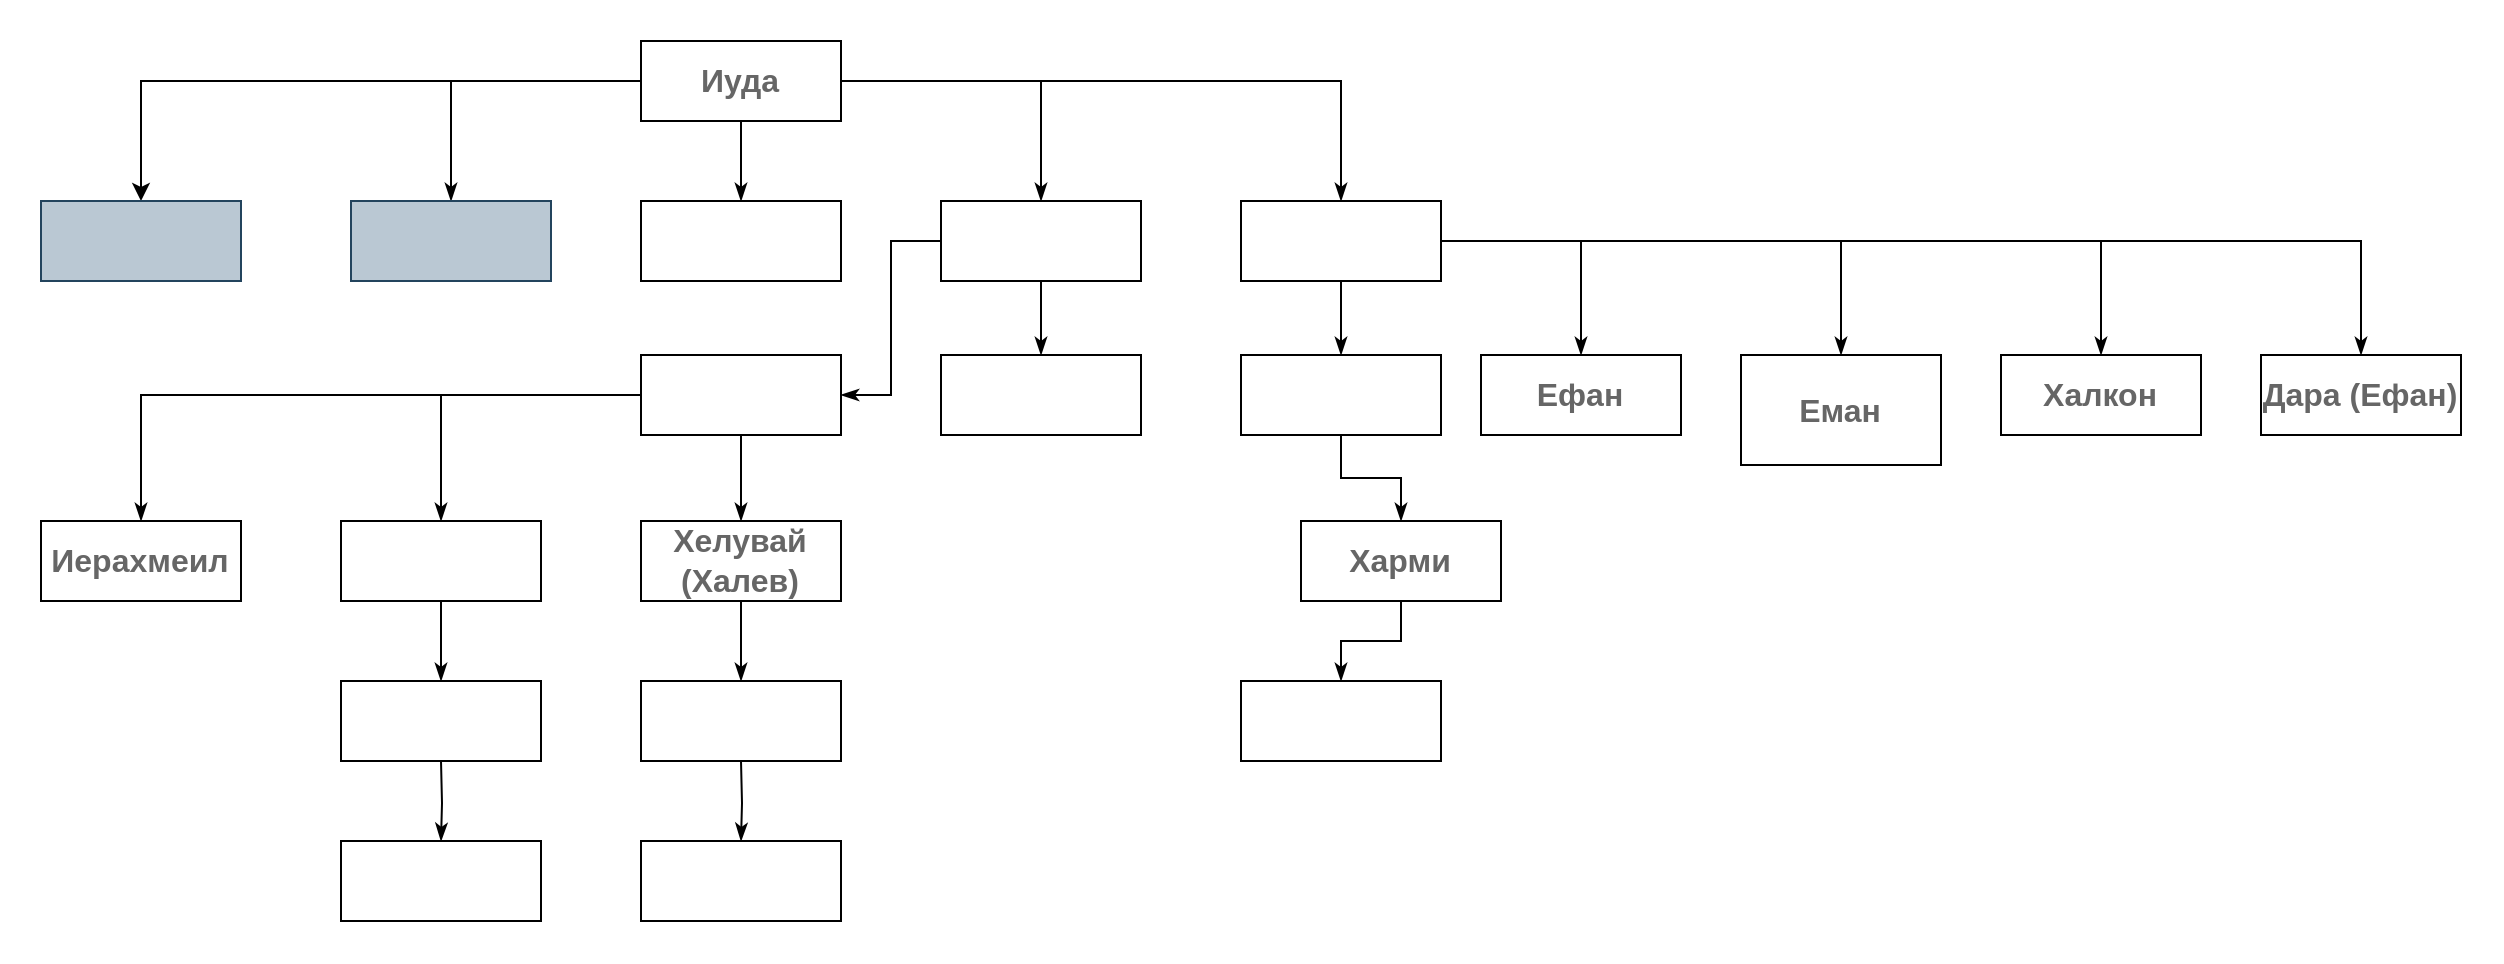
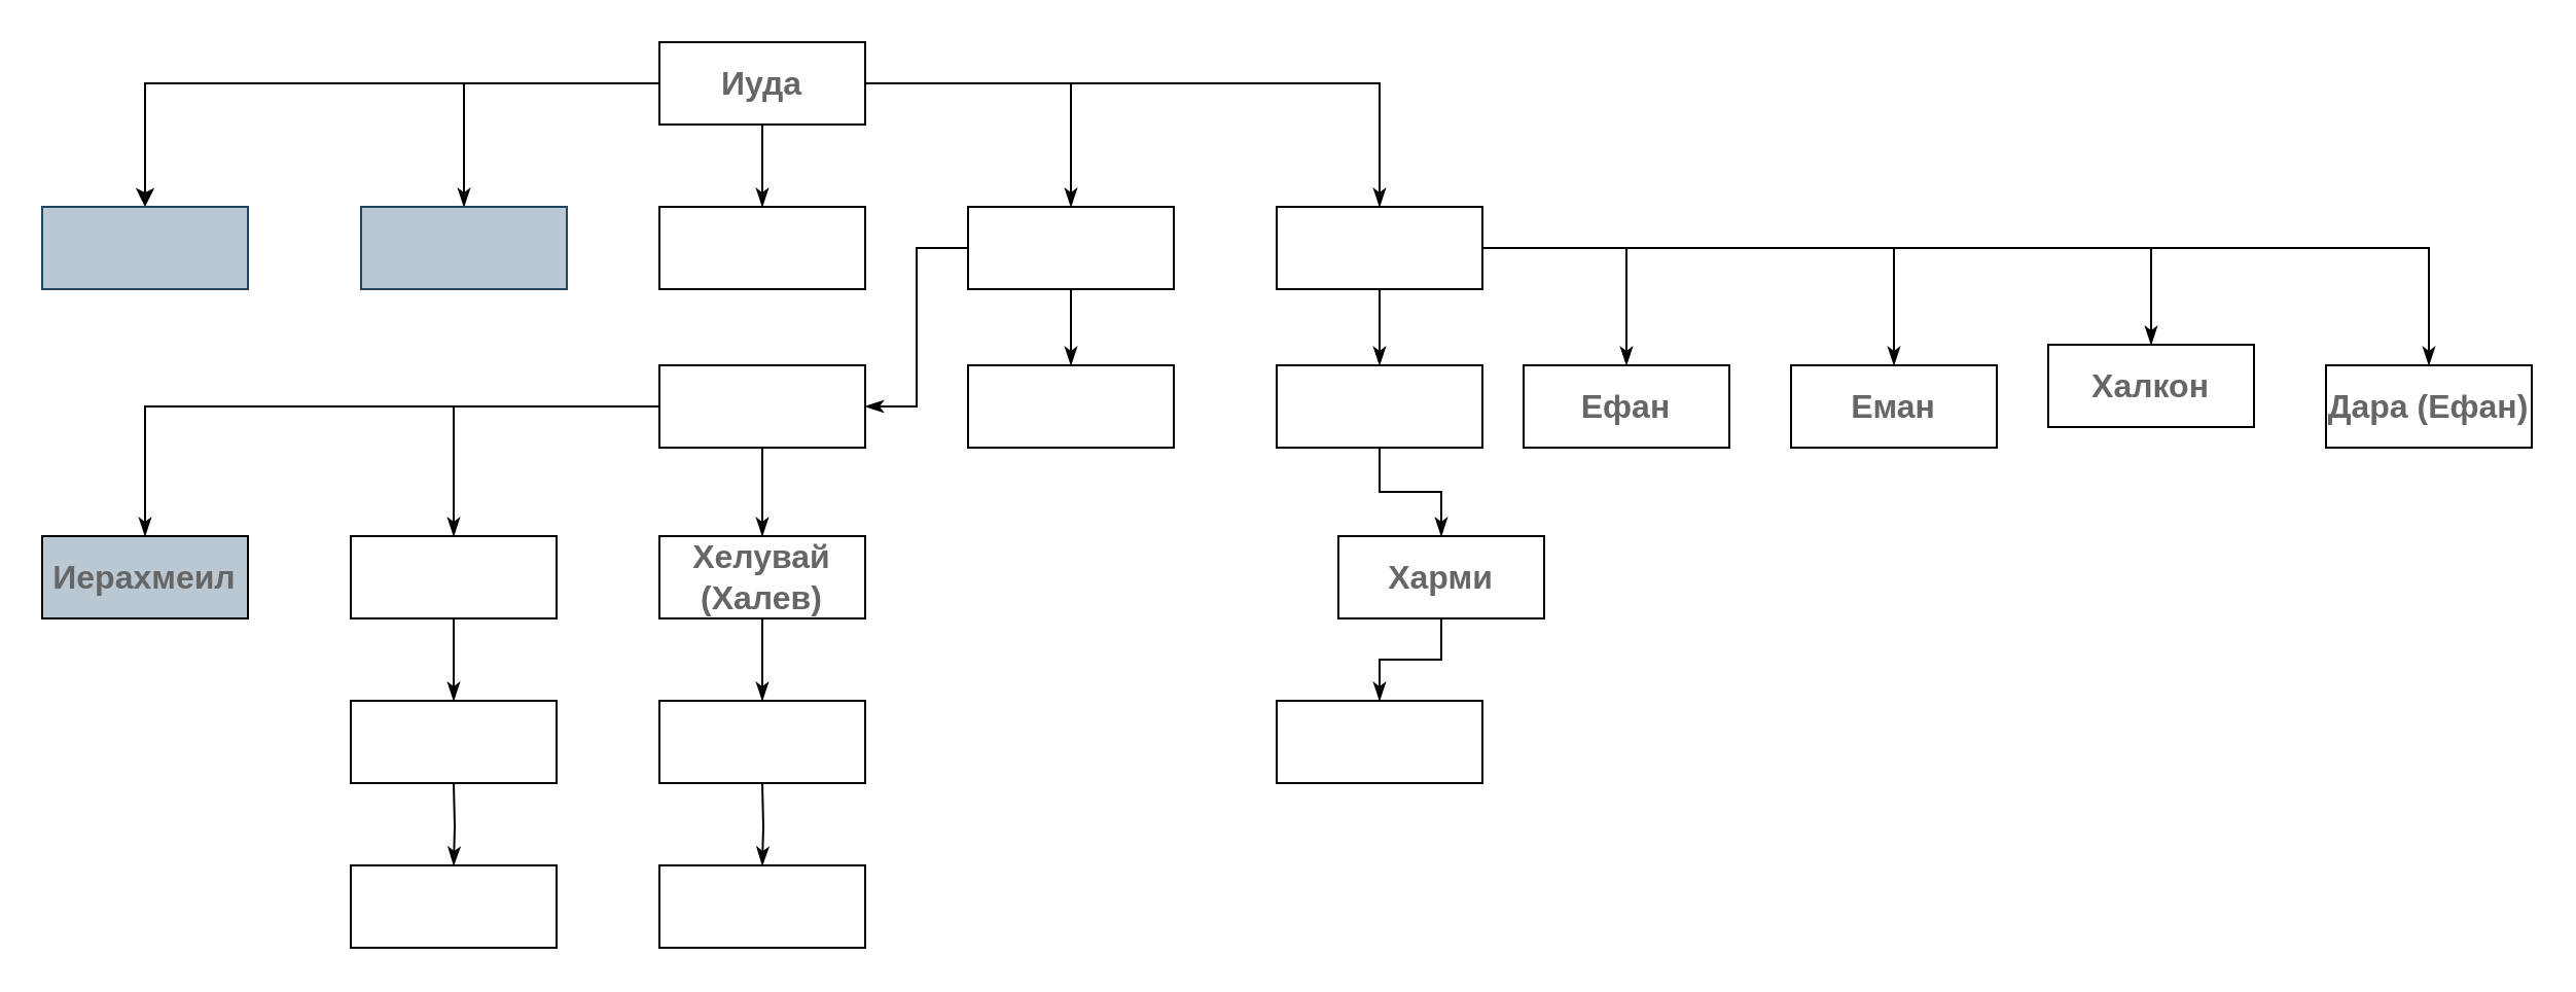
- <mxCell id="29" value="&lt;span style=&quot;font-size: 16px ; font-weight: 700&quot;&gt;&lt;font color=&quot;#666666&quot;&gt;Халкон&lt;br&gt;&lt;/font&gt;&lt;/span&gt;" style="rounded=0;whiteSpace=wrap;html=1;" parent="1" vertex="1"><mxGeometry x="1000" y="177" width="100" height="40" as="geometry" /></mxCell>
+ <mxCell id="29" value="&lt;span style=&quot;font-size: 16px ; font-weight: 700&quot;&gt;&lt;font color=&quot;#666666&quot;&gt;Халкон&lt;br&gt;&lt;/font&gt;&lt;/span&gt;" style="rounded=0;whiteSpace=wrap;html=1;" parent="1" vertex="1"><mxGeometry x="995" y="167" width="100" height="40" as="geometry" /></mxCell>
- <mxCell id="28" value="&lt;span style=&quot;font-size: 16px ; font-weight: 700&quot;&gt;&lt;font color=&quot;#666666&quot;&gt;Еман&lt;br&gt;&lt;/font&gt;&lt;/span&gt;" style="rounded=0;whiteSpace=wrap;html=1;" parent="1" vertex="1"><mxGeometry x="870" y="177" width="100" height="55" as="geometry" /></mxCell>
+ <mxCell id="28" value="&lt;span style=&quot;font-size: 16px ; font-weight: 700&quot;&gt;&lt;font color=&quot;#666666&quot;&gt;Еман&lt;br&gt;&lt;/font&gt;&lt;/span&gt;" style="rounded=0;whiteSpace=wrap;html=1;" parent="1" vertex="1"><mxGeometry x="870" y="177" width="100" height="40" as="geometry" /></mxCell>
- <mxCell id="39" value="&lt;span style=&quot;font-size: 16px ; font-weight: 700&quot;&gt;&lt;font color=&quot;#666666&quot;&gt;Иерахмеил&lt;br&gt;&lt;/font&gt;&lt;/span&gt;" style="rounded=0;whiteSpace=wrap;html=1;" parent="1" vertex="1"><mxGeometry x="20" y="260" width="100" height="40" as="geometry" /></mxCell>
+ <mxCell id="39" value="&lt;span style=&quot;font-size: 16px ; font-weight: 700&quot;&gt;&lt;font color=&quot;#666666&quot;&gt;Иерахмеил&lt;br&gt;&lt;/font&gt;&lt;/span&gt;" style="rounded=0;whiteSpace=wrap;html=1;fillColor=#bac8d3;" parent="1" vertex="1"><mxGeometry x="20" y="260" width="100" height="40" as="geometry" /></mxCell>
